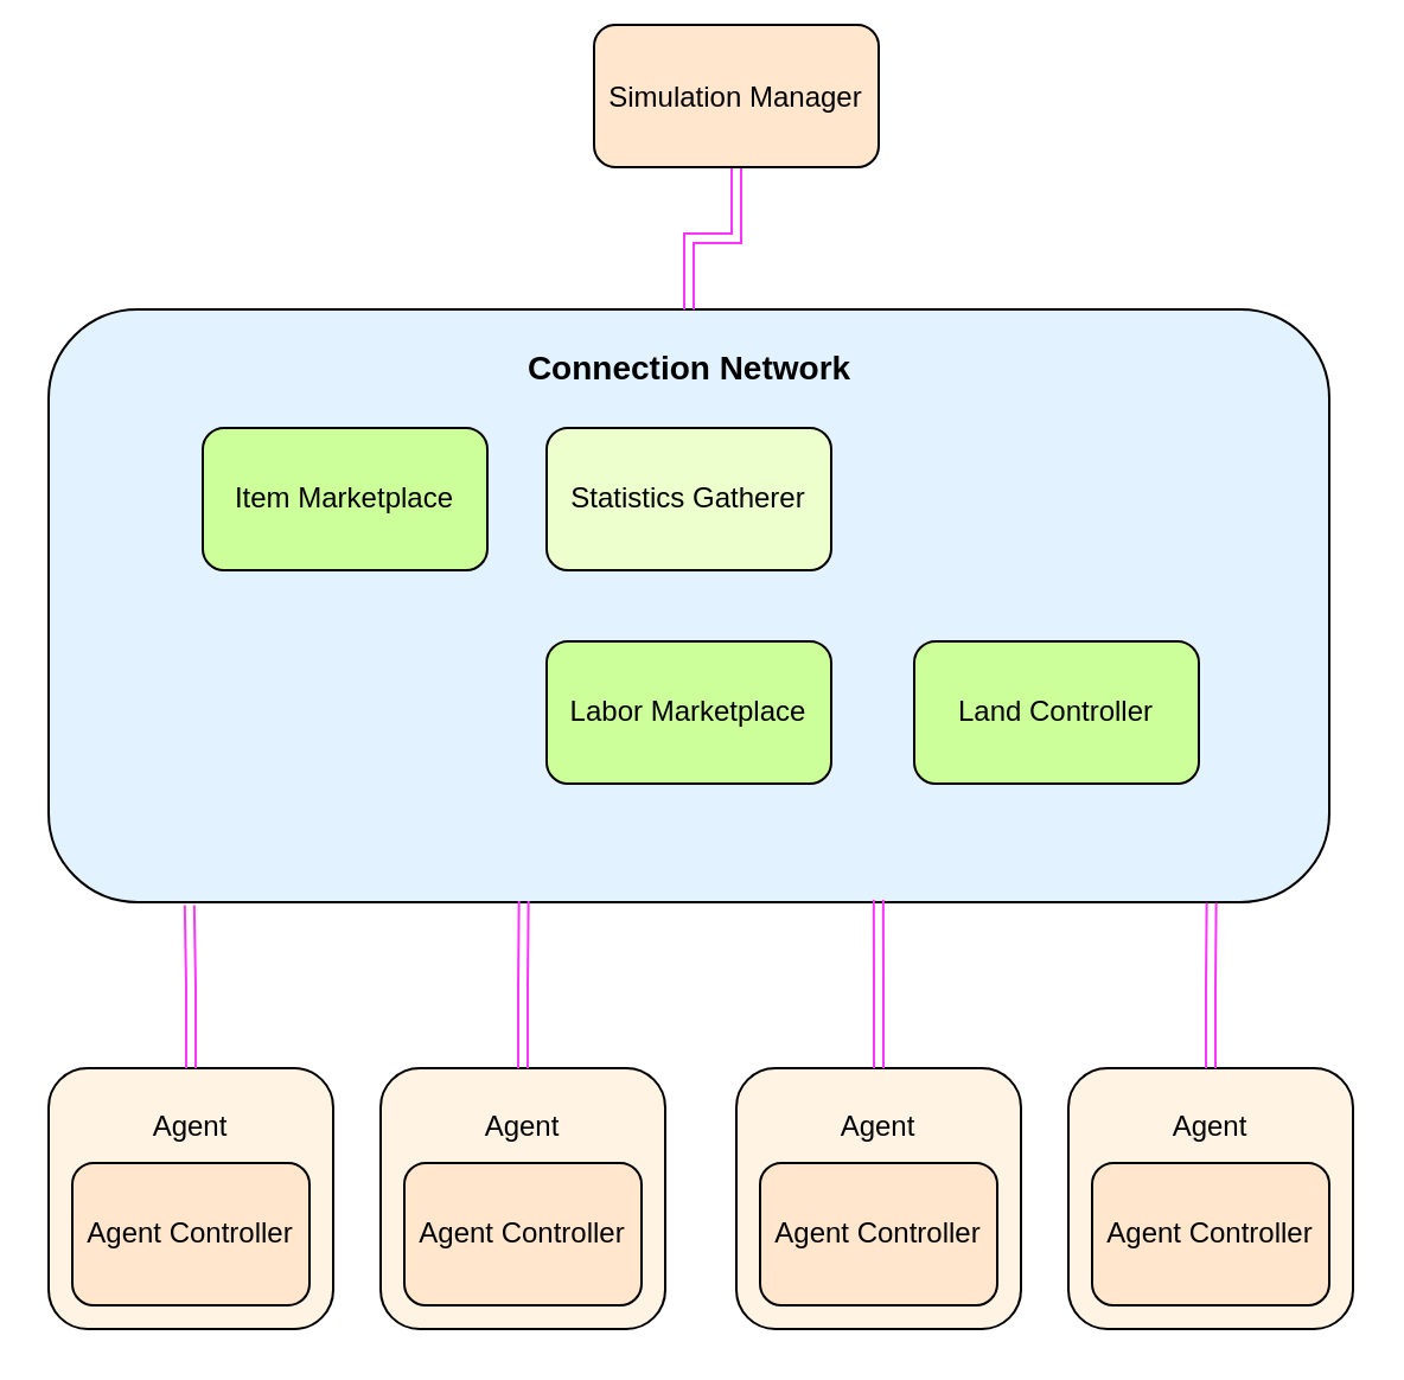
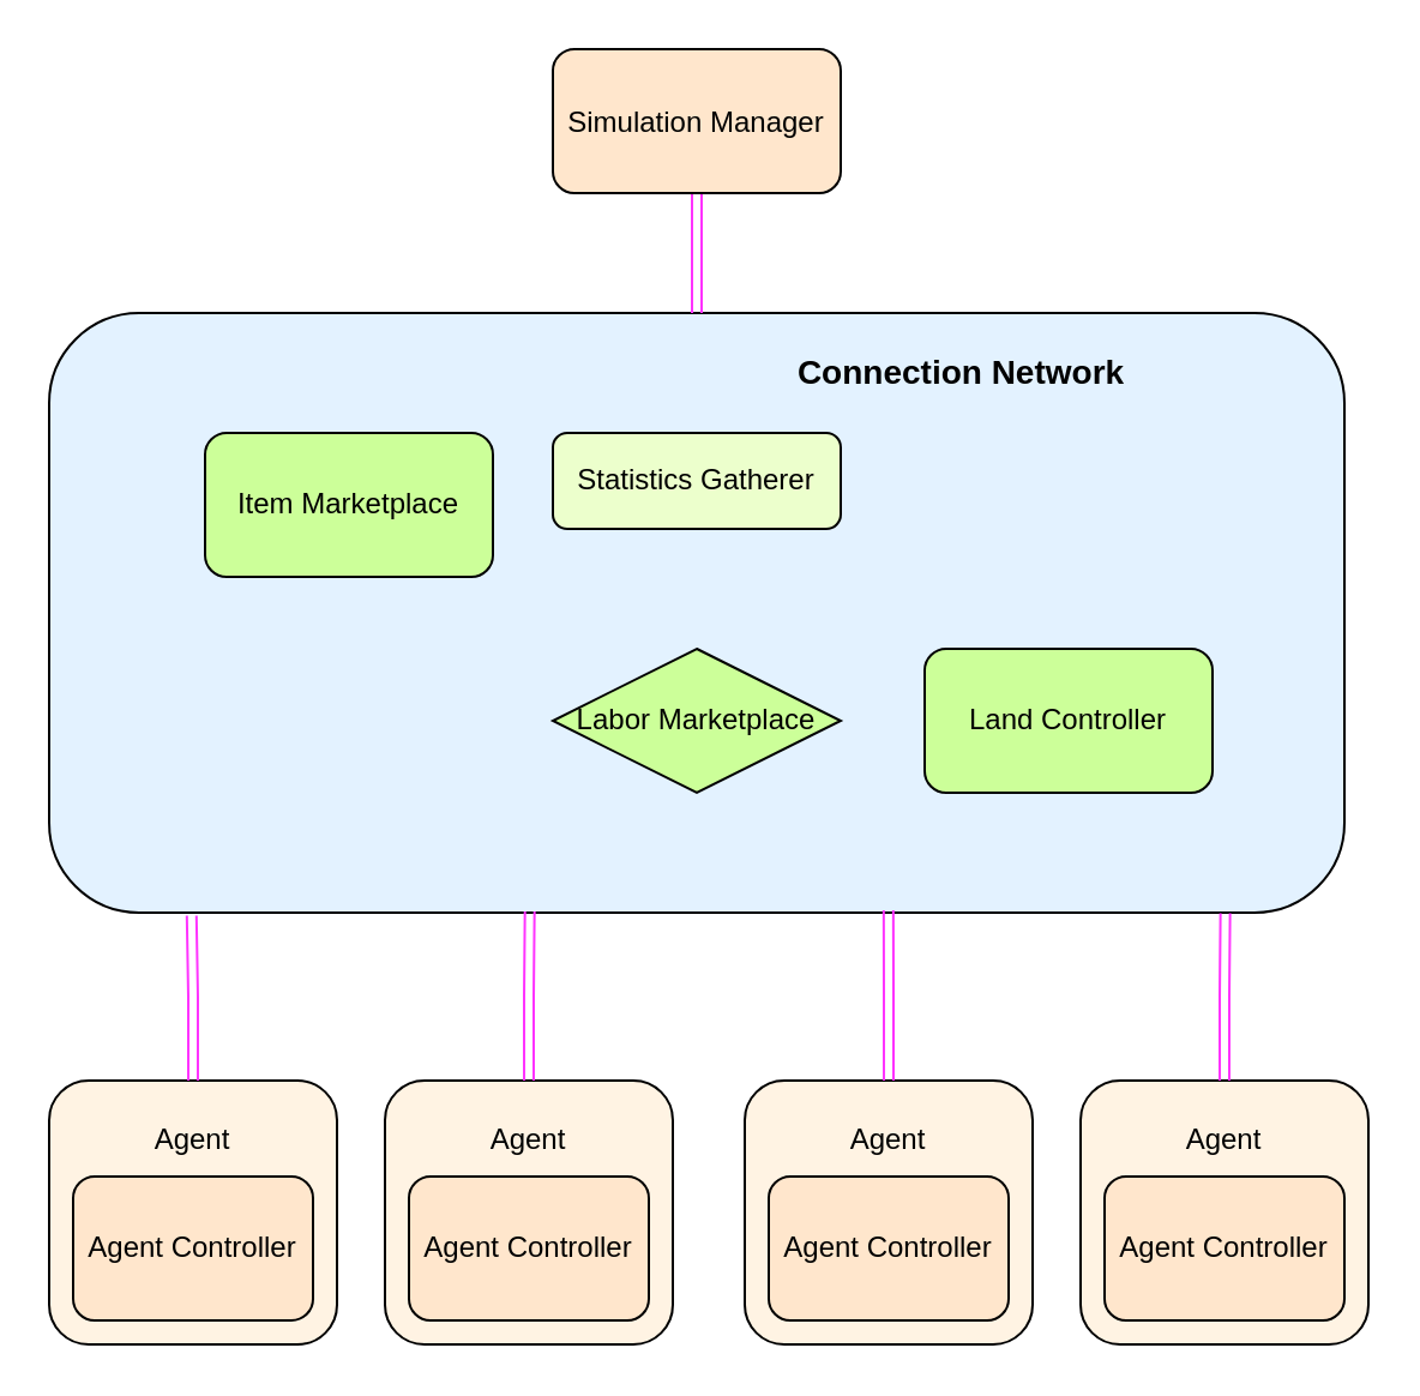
- <mxCell id="9" value="&lt;font style=&quot;font-size: 12px;&quot;&gt;Simulation Manager&lt;/font&gt;" style="rounded=1;whiteSpace=wrap;html=1;fontSize=14;fillColor=#FFE6CC;" vertex="1" parent="1"><mxGeometry x="250" y="10" width="120" height="60" as="geometry" /></mxCell>
+ <mxCell id="9" value="&lt;font style=&quot;font-size: 12px;&quot;&gt;Simulation Manager&lt;/font&gt;" style="rounded=1;whiteSpace=wrap;html=1;fontSize=14;fillColor=#FFE6CC;" vertex="1" parent="1"><mxGeometry x="230" y="20" width="120" height="60" as="geometry" /></mxCell>
- <mxCell id="7" value="&lt;b&gt;&lt;font style=&quot;font-size: 14px;&quot;&gt;Connection Network&lt;/font&gt;&lt;/b&gt;" style="text;html=1;strokeColor=none;fillColor=none;align=center;verticalAlign=middle;whiteSpace=wrap;rounded=0;" vertex="1" parent="1"><mxGeometry x="203" y="140" width="175" height="30" as="geometry" /></mxCell>
+ <mxCell id="7" value="&lt;b&gt;&lt;font style=&quot;font-size: 14px;&quot;&gt;Connection Network&lt;/font&gt;&lt;/b&gt;" style="text;html=1;strokeColor=none;fillColor=none;align=center;verticalAlign=middle;whiteSpace=wrap;rounded=0;" vertex="1" parent="1"><mxGeometry x="313" y="140" width="175" height="30" as="geometry" /></mxCell>
- <mxCell id="6" value="Statistics Gatherer" style="rounded=1;whiteSpace=wrap;html=1;fillColor=#ECFFCC;" vertex="1" parent="1"><mxGeometry x="230" y="180" width="120" height="60" as="geometry" /></mxCell>
+ <mxCell id="6" value="Statistics Gatherer" style="rounded=1;whiteSpace=wrap;html=1;fillColor=#ECFFCC;" vertex="1" parent="1"><mxGeometry x="230" y="180" width="120" height="40" as="geometry" /></mxCell>
- <mxCell id="4" value="Labor Marketplace" style="rounded=1;whiteSpace=wrap;html=1;fillColor=#CCFF99;" vertex="1" parent="1"><mxGeometry x="230" y="270" width="120" height="60" as="geometry" /></mxCell>
+ <mxCell id="4" value="Labor Marketplace" style="rhombus;whiteSpace=wrap;html=1;fillColor=#CCFF99;" vertex="1" parent="1"><mxGeometry x="230" y="270" width="120" height="60" as="geometry" /></mxCell>
